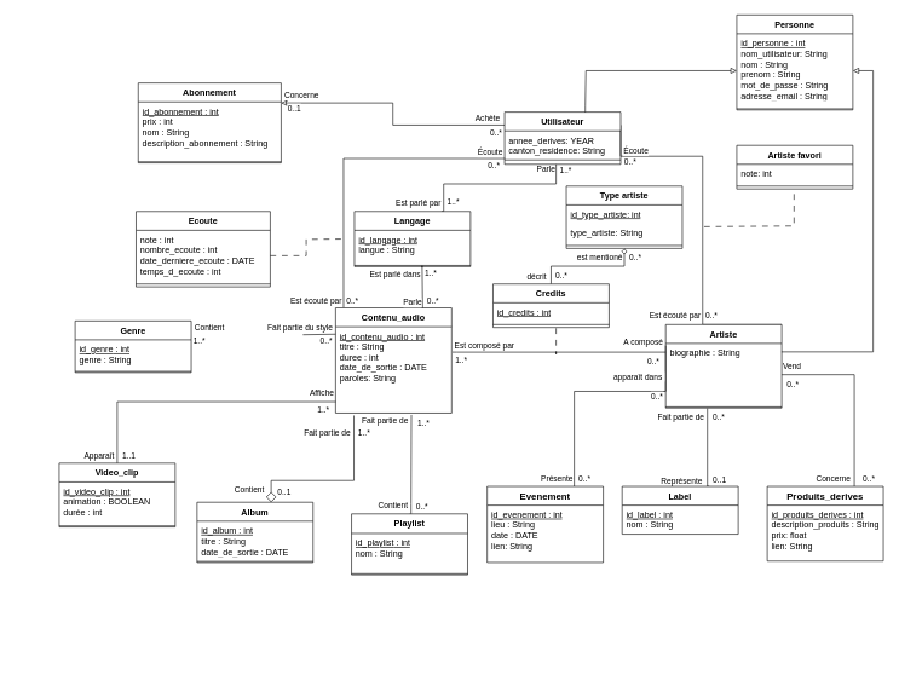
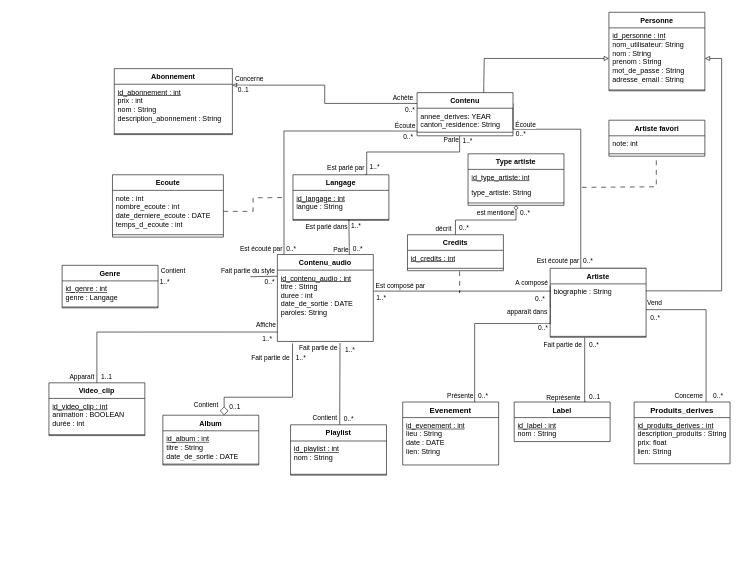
- <mxCell id="119" value="Utilisateur" style="swimlane;fontStyle=1;align=center;verticalAlign=top;childLayout=stackLayout;horizontal=1;startSize=26;horizontalStack=0;resizeParent=1;resizeParentMax=0;resizeLast=0;collapsible=1;marginBottom=0;whiteSpace=wrap;html=1;" parent="1" vertex="1"><mxGeometry x="695" y="154" width="160" height="72" as="geometry" /></mxCell>
+ <mxCell id="119" value="Contenu" style="swimlane;fontStyle=1;align=center;verticalAlign=top;childLayout=stackLayout;horizontal=1;startSize=26;horizontalStack=0;resizeParent=1;resizeParentMax=0;resizeLast=0;collapsible=1;marginBottom=0;whiteSpace=wrap;html=1;" parent="1" vertex="1"><mxGeometry x="695" y="154" width="160" height="72" as="geometry" /></mxCell>
- <mxCell id="7" value="&lt;div&gt;&lt;u&gt;id_genre&lt;/u&gt;&lt;u&gt; : int&lt;/u&gt;&lt;/div&gt;&lt;div&gt;genre : String&lt;/div&gt;" style="text;strokeColor=none;fillColor=none;align=left;verticalAlign=top;spacingLeft=4;spacingRight=4;overflow=hidden;rotatable=0;points=[[0,0.5],[1,0.5]];portConstraint=eastwest;whiteSpace=wrap;html=1;" parent="6" vertex="1"><mxGeometry y="26" width="160" height="42" as="geometry" /></mxCell>
+ <mxCell id="7" value="&lt;div&gt;&lt;u&gt;id_genre&lt;/u&gt;&lt;u&gt; : int&lt;/u&gt;&lt;/div&gt;&lt;div&gt;genre : Langage&lt;/div&gt;" style="text;strokeColor=none;fillColor=none;align=left;verticalAlign=top;spacingLeft=4;spacingRight=4;overflow=hidden;rotatable=0;points=[[0,0.5],[1,0.5]];portConstraint=eastwest;whiteSpace=wrap;html=1;" parent="6" vertex="1"><mxGeometry y="26" width="160" height="42" as="geometry" /></mxCell>
